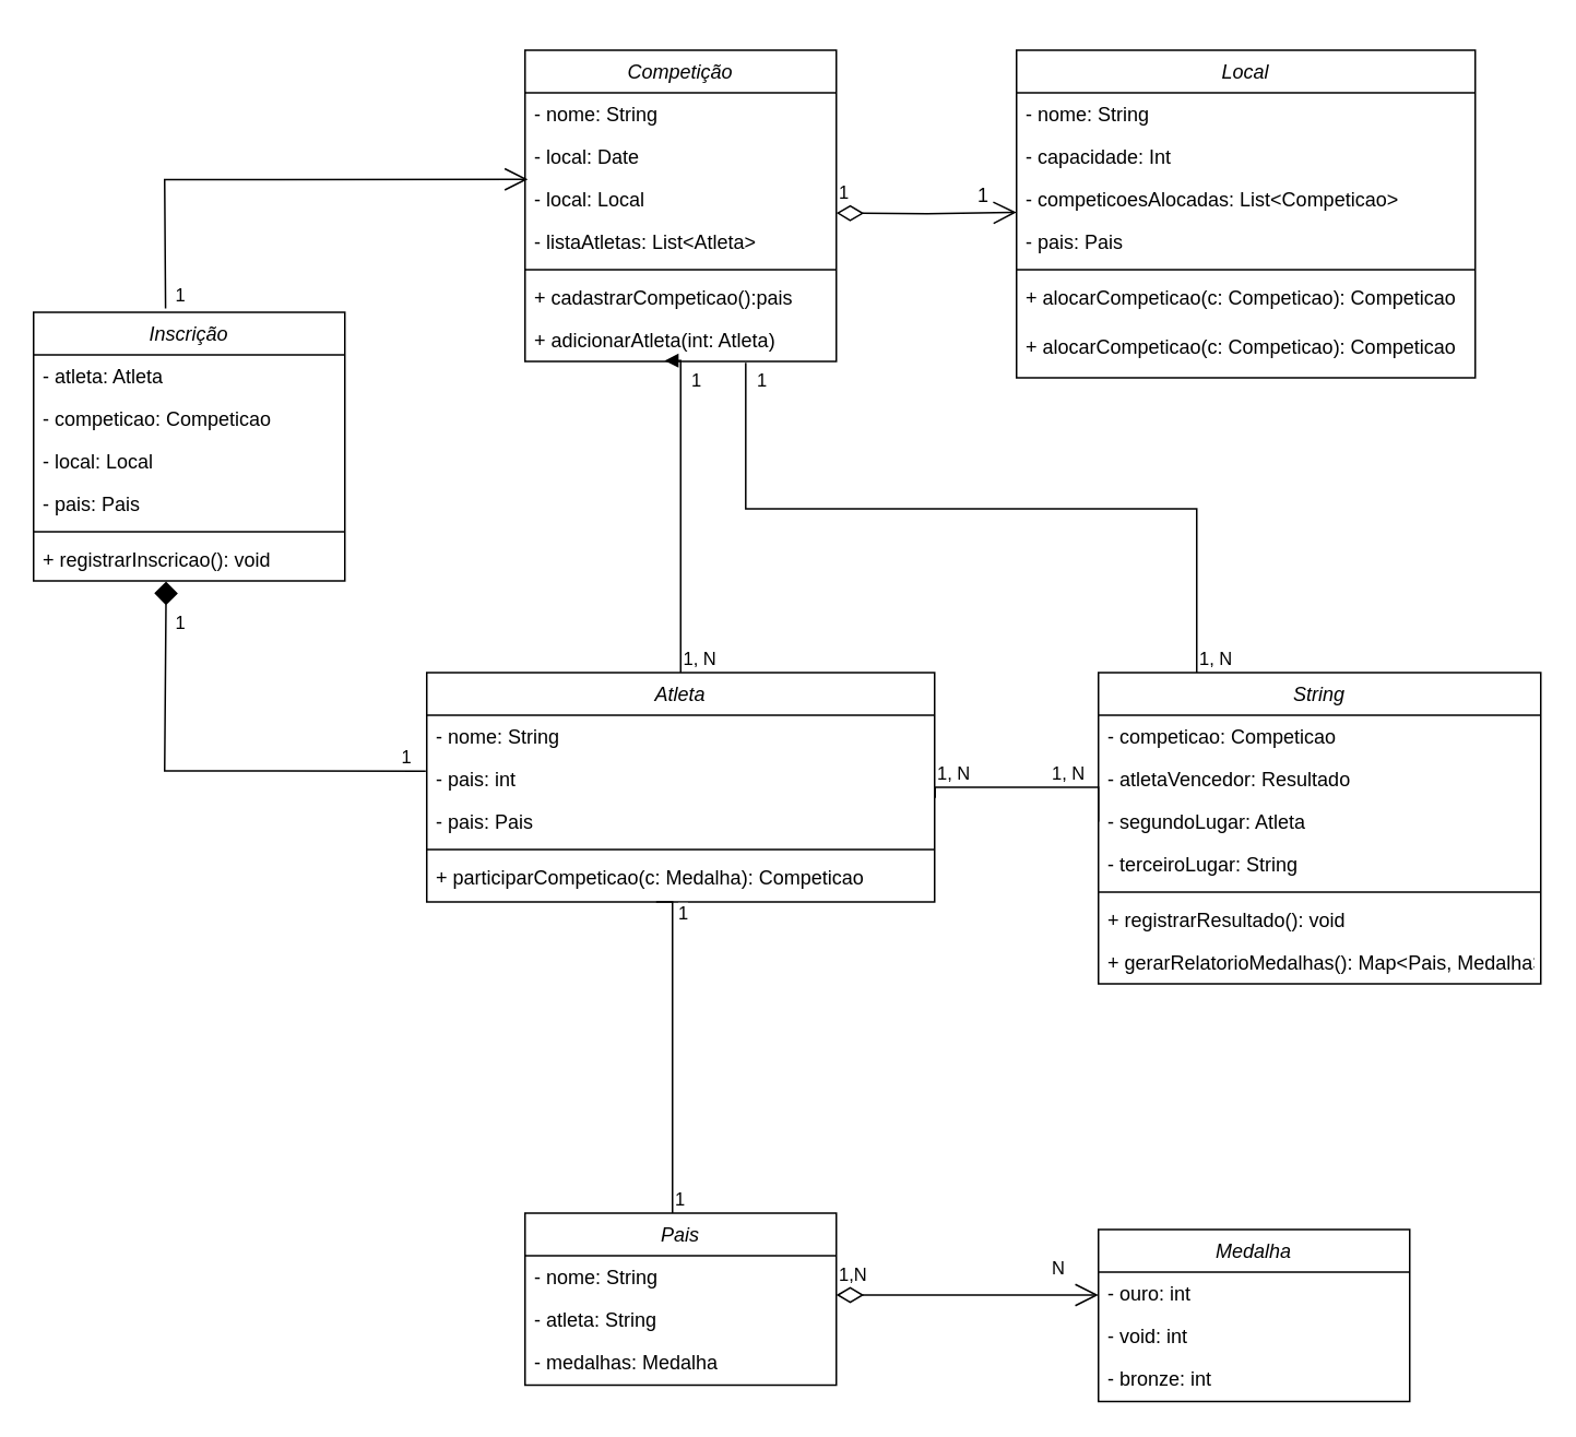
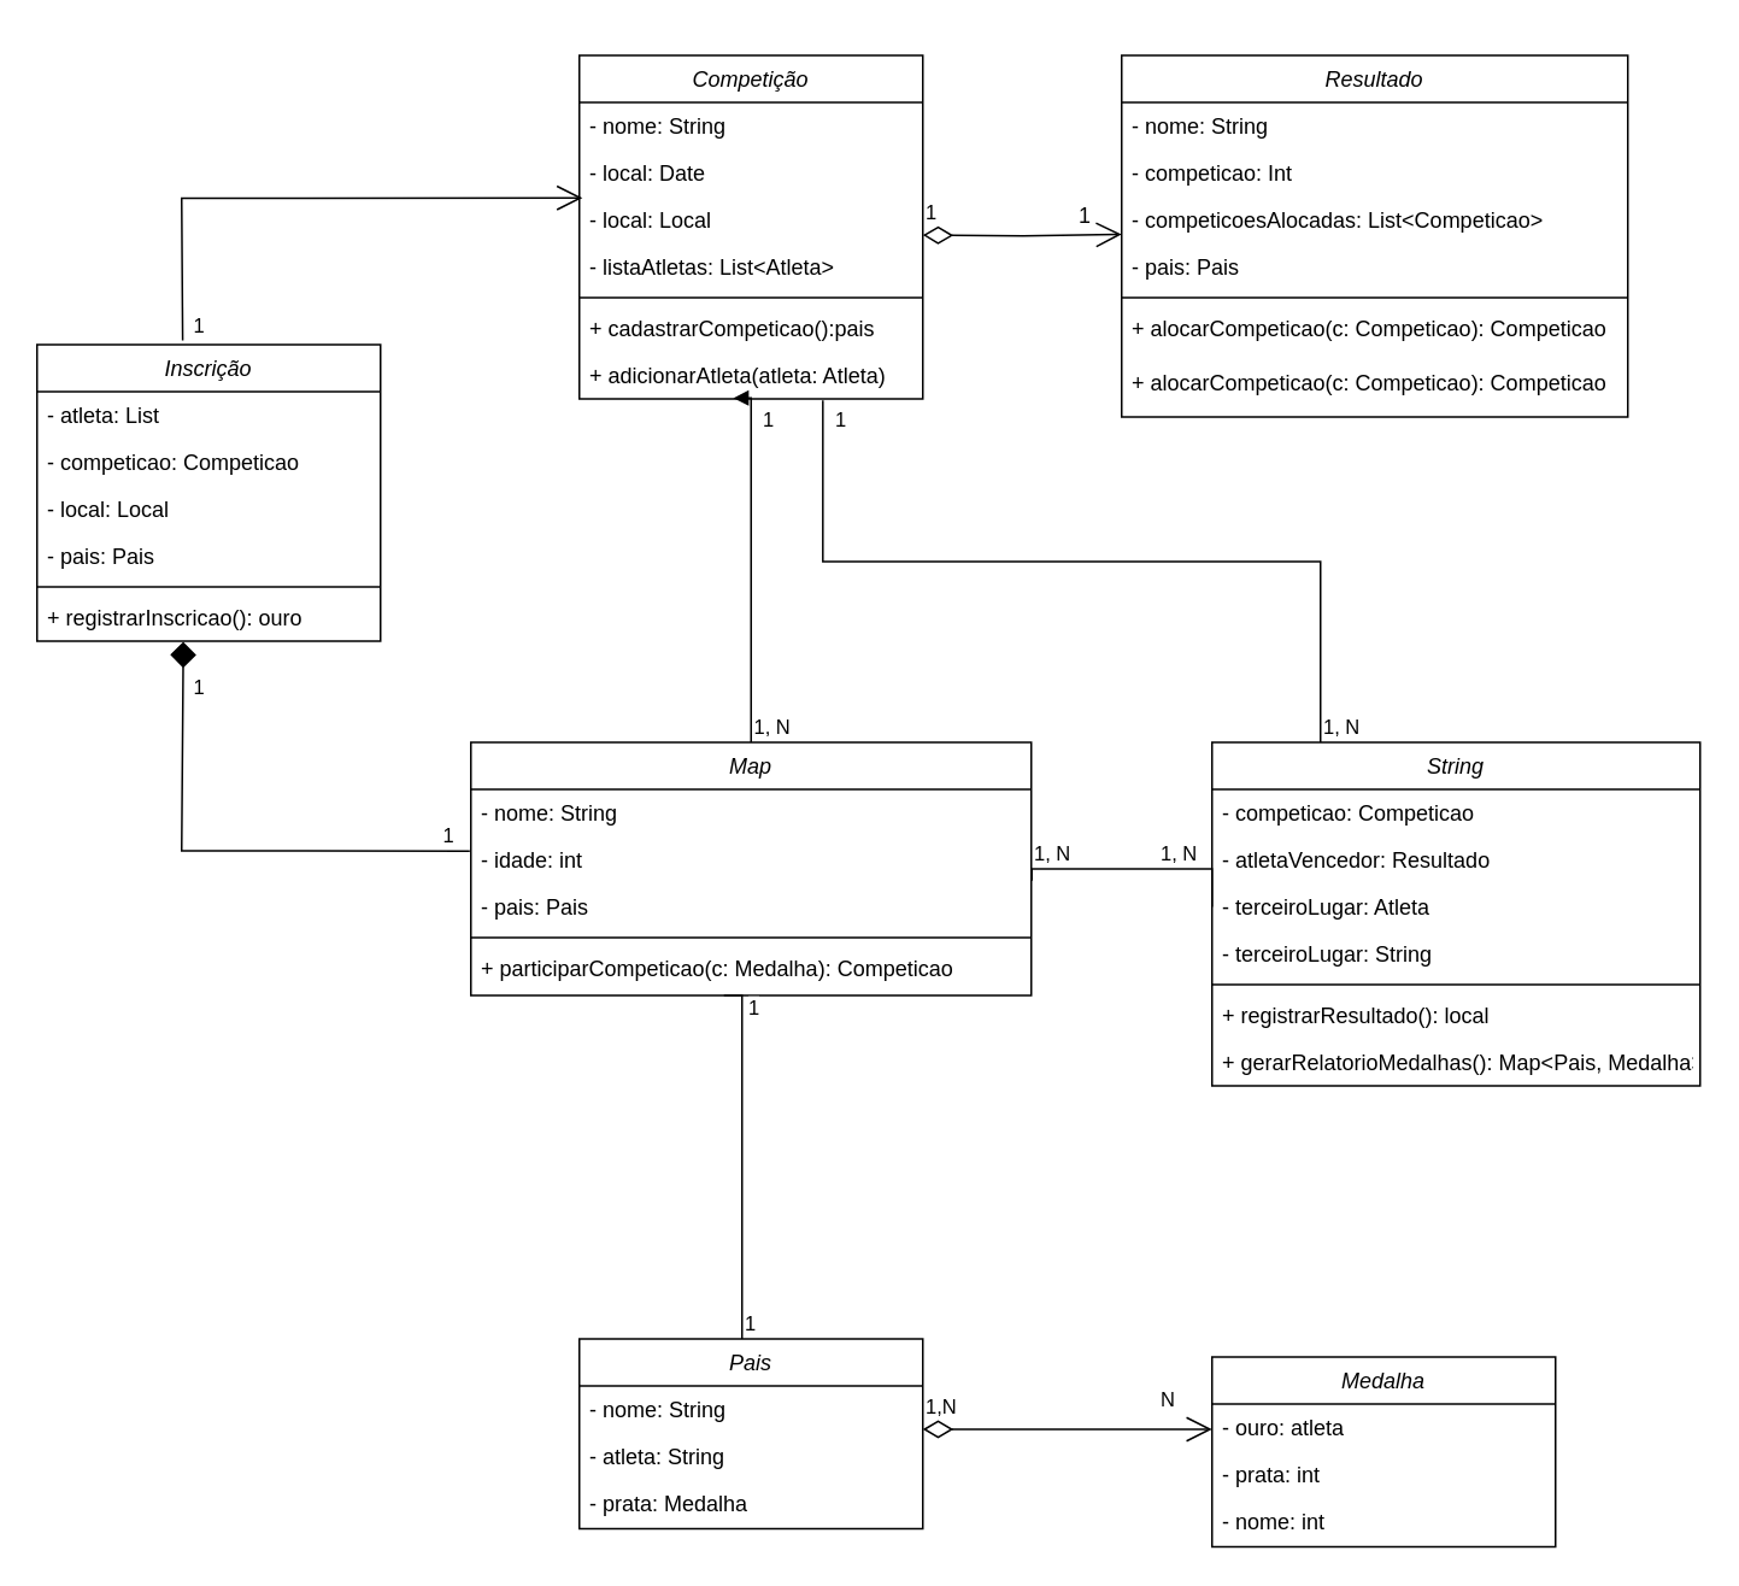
- <mxCell id="17" value="Local" style="swimlane;fontStyle=2;align=center;verticalAlign=top;childLayout=stackLayout;horizontal=1;startSize=26;horizontalStack=0;resizeParent=1;resizeLast=0;collapsible=1;marginBottom=0;rounded=0;shadow=0;strokeWidth=1;" vertex="1" parent="1"><mxGeometry x="620" y="30" width="280" height="200" as="geometry"><mxRectangle x="220" y="120" width="160" height="26" as="alternateBounds" /></mxGeometry></mxCell>
+ <mxCell id="17" value="Resultado" style="swimlane;fontStyle=2;align=center;verticalAlign=top;childLayout=stackLayout;horizontal=1;startSize=26;horizontalStack=0;resizeParent=1;resizeLast=0;collapsible=1;marginBottom=0;rounded=0;shadow=0;strokeWidth=1;" vertex="1" parent="1"><mxGeometry x="620" y="30" width="280" height="200" as="geometry"><mxRectangle x="220" y="120" width="160" height="26" as="alternateBounds" /></mxGeometry></mxCell>
- <mxCell id="19" value="- capacidade: Int" style="text;align=left;verticalAlign=top;spacingLeft=4;spacingRight=4;overflow=hidden;rotatable=0;points=[[0,0.5],[1,0.5]];portConstraint=eastwest;rounded=0;shadow=0;html=0;" vertex="1" parent="17"><mxGeometry y="52" width="280" height="26" as="geometry" /></mxCell>
+ <mxCell id="19" value="- competicao: Int" style="text;align=left;verticalAlign=top;spacingLeft=4;spacingRight=4;overflow=hidden;rotatable=0;points=[[0,0.5],[1,0.5]];portConstraint=eastwest;rounded=0;shadow=0;html=0;" vertex="1" parent="17"><mxGeometry y="52" width="280" height="26" as="geometry" /></mxCell>
- <mxCell id="9" value="+ adicionarAtleta(int: Atleta)" style="text;align=left;verticalAlign=top;spacingLeft=4;spacingRight=4;overflow=hidden;rotatable=0;points=[[0,0.5],[1,0.5]];portConstraint=eastwest;rounded=0;shadow=0;html=0;" vertex="1" parent="2"><mxGeometry y="164" width="190" height="26" as="geometry" /></mxCell>
+ <mxCell id="9" value="+ adicionarAtleta(atleta: Atleta)" style="text;align=left;verticalAlign=top;spacingLeft=4;spacingRight=4;overflow=hidden;rotatable=0;points=[[0,0.5],[1,0.5]];portConstraint=eastwest;rounded=0;shadow=0;html=0;" vertex="1" parent="2"><mxGeometry y="164" width="190" height="26" as="geometry" /></mxCell>
- <mxCell id="11" value="- atleta: Atleta" style="text;align=left;verticalAlign=top;spacingLeft=4;spacingRight=4;overflow=hidden;rotatable=0;points=[[0,0.5],[1,0.5]];portConstraint=eastwest;" vertex="1" parent="10"><mxGeometry y="26" width="190" height="26" as="geometry" /></mxCell>
+ <mxCell id="11" value="- atleta: List" style="text;align=left;verticalAlign=top;spacingLeft=4;spacingRight=4;overflow=hidden;rotatable=0;points=[[0,0.5],[1,0.5]];portConstraint=eastwest;" vertex="1" parent="10"><mxGeometry y="26" width="190" height="26" as="geometry" /></mxCell>
- <mxCell id="16" value="+ registrarInscricao(): void" style="text;align=left;verticalAlign=top;spacingLeft=4;spacingRight=4;overflow=hidden;rotatable=0;points=[[0,0.5],[1,0.5]];portConstraint=eastwest;rounded=0;shadow=0;html=0;" vertex="1" parent="10"><mxGeometry y="138" width="190" height="26" as="geometry" /></mxCell>
+ <mxCell id="16" value="+ registrarInscricao(): ouro" style="text;align=left;verticalAlign=top;spacingLeft=4;spacingRight=4;overflow=hidden;rotatable=0;points=[[0,0.5],[1,0.5]];portConstraint=eastwest;rounded=0;shadow=0;html=0;" vertex="1" parent="10"><mxGeometry y="138" width="190" height="26" as="geometry" /></mxCell>
- <mxCell id="37" value="Atleta" style="swimlane;fontStyle=2;align=center;verticalAlign=top;childLayout=stackLayout;horizontal=1;startSize=26;horizontalStack=0;resizeParent=1;resizeLast=0;collapsible=1;marginBottom=0;rounded=0;shadow=0;strokeWidth=1;" vertex="1" parent="1"><mxGeometry x="260" y="410" width="310" height="140" as="geometry"><mxRectangle x="220" y="120" width="160" height="26" as="alternateBounds" /></mxGeometry></mxCell>
+ <mxCell id="37" value="Map" style="swimlane;fontStyle=2;align=center;verticalAlign=top;childLayout=stackLayout;horizontal=1;startSize=26;horizontalStack=0;resizeParent=1;resizeLast=0;collapsible=1;marginBottom=0;rounded=0;shadow=0;strokeWidth=1;" vertex="1" parent="1"><mxGeometry x="260" y="410" width="310" height="140" as="geometry"><mxRectangle x="220" y="120" width="160" height="26" as="alternateBounds" /></mxGeometry></mxCell>
- <mxCell id="39" value="- pais: int" style="text;align=left;verticalAlign=top;spacingLeft=4;spacingRight=4;overflow=hidden;rotatable=0;points=[[0,0.5],[1,0.5]];portConstraint=eastwest;rounded=0;shadow=0;html=0;" vertex="1" parent="37"><mxGeometry y="52" width="310" height="26" as="geometry" /></mxCell>
+ <mxCell id="39" value="- idade: int" style="text;align=left;verticalAlign=top;spacingLeft=4;spacingRight=4;overflow=hidden;rotatable=0;points=[[0,0.5],[1,0.5]];portConstraint=eastwest;rounded=0;shadow=0;html=0;" vertex="1" parent="37"><mxGeometry y="52" width="310" height="26" as="geometry" /></mxCell>
- <mxCell id="28" value="- segundoLugar: Atleta" style="text;align=left;verticalAlign=top;spacingLeft=4;spacingRight=4;overflow=hidden;rotatable=0;points=[[0,0.5],[1,0.5]];portConstraint=eastwest;rounded=0;shadow=0;html=0;" vertex="1" parent="25"><mxGeometry y="78" width="270" height="26" as="geometry" /></mxCell>
+ <mxCell id="28" value="- terceiroLugar: Atleta" style="text;align=left;verticalAlign=top;spacingLeft=4;spacingRight=4;overflow=hidden;rotatable=0;points=[[0,0.5],[1,0.5]];portConstraint=eastwest;rounded=0;shadow=0;html=0;" vertex="1" parent="25"><mxGeometry y="78" width="270" height="26" as="geometry" /></mxCell>
- <mxCell id="31" value="+ registrarResultado(): void" style="text;align=left;verticalAlign=top;spacingLeft=4;spacingRight=4;overflow=hidden;rotatable=0;points=[[0,0.5],[1,0.5]];portConstraint=eastwest;rounded=0;shadow=0;html=0;" vertex="1" parent="25"><mxGeometry y="138" width="270" height="26" as="geometry" /></mxCell>
+ <mxCell id="31" value="+ registrarResultado(): local" style="text;align=left;verticalAlign=top;spacingLeft=4;spacingRight=4;overflow=hidden;rotatable=0;points=[[0,0.5],[1,0.5]];portConstraint=eastwest;rounded=0;shadow=0;html=0;" vertex="1" parent="25"><mxGeometry y="138" width="270" height="26" as="geometry" /></mxCell>
- <mxCell id="34" value="- ouro: int" style="text;align=left;verticalAlign=top;spacingLeft=4;spacingRight=4;overflow=hidden;rotatable=0;points=[[0,0.5],[1,0.5]];portConstraint=eastwest;" vertex="1" parent="33"><mxGeometry y="26" width="190" height="26" as="geometry" /></mxCell>
+ <mxCell id="34" value="- ouro: atleta" style="text;align=left;verticalAlign=top;spacingLeft=4;spacingRight=4;overflow=hidden;rotatable=0;points=[[0,0.5],[1,0.5]];portConstraint=eastwest;" vertex="1" parent="33"><mxGeometry y="26" width="190" height="26" as="geometry" /></mxCell>
- <mxCell id="35" value="- void: int" style="text;align=left;verticalAlign=top;spacingLeft=4;spacingRight=4;overflow=hidden;rotatable=0;points=[[0,0.5],[1,0.5]];portConstraint=eastwest;rounded=0;shadow=0;html=0;" vertex="1" parent="33"><mxGeometry y="52" width="190" height="26" as="geometry" /></mxCell>
+ <mxCell id="35" value="- prata: int" style="text;align=left;verticalAlign=top;spacingLeft=4;spacingRight=4;overflow=hidden;rotatable=0;points=[[0,0.5],[1,0.5]];portConstraint=eastwest;rounded=0;shadow=0;html=0;" vertex="1" parent="33"><mxGeometry y="52" width="190" height="26" as="geometry" /></mxCell>
- <mxCell id="46" value="- medalhas: Medalha" style="text;align=left;verticalAlign=top;spacingLeft=4;spacingRight=4;overflow=hidden;rotatable=0;points=[[0,0.5],[1,0.5]];portConstraint=eastwest;rounded=0;shadow=0;html=0;" vertex="1" parent="43"><mxGeometry y="78" width="190" height="26" as="geometry" /></mxCell>
+ <mxCell id="46" value="- prata: Medalha" style="text;align=left;verticalAlign=top;spacingLeft=4;spacingRight=4;overflow=hidden;rotatable=0;points=[[0,0.5],[1,0.5]];portConstraint=eastwest;rounded=0;shadow=0;html=0;" vertex="1" parent="43"><mxGeometry y="78" width="190" height="26" as="geometry" /></mxCell>
- <mxCell id="36" value="- bronze: int" style="text;align=left;verticalAlign=top;spacingLeft=4;spacingRight=4;overflow=hidden;rotatable=0;points=[[0,0.5],[1,0.5]];portConstraint=eastwest;rounded=0;shadow=0;html=0;" vertex="1" parent="33"><mxGeometry y="78" width="190" height="26" as="geometry" /></mxCell>
+ <mxCell id="36" value="- nome: int" style="text;align=left;verticalAlign=top;spacingLeft=4;spacingRight=4;overflow=hidden;rotatable=0;points=[[0,0.5],[1,0.5]];portConstraint=eastwest;rounded=0;shadow=0;html=0;" vertex="1" parent="33"><mxGeometry y="78" width="190" height="26" as="geometry" /></mxCell>
